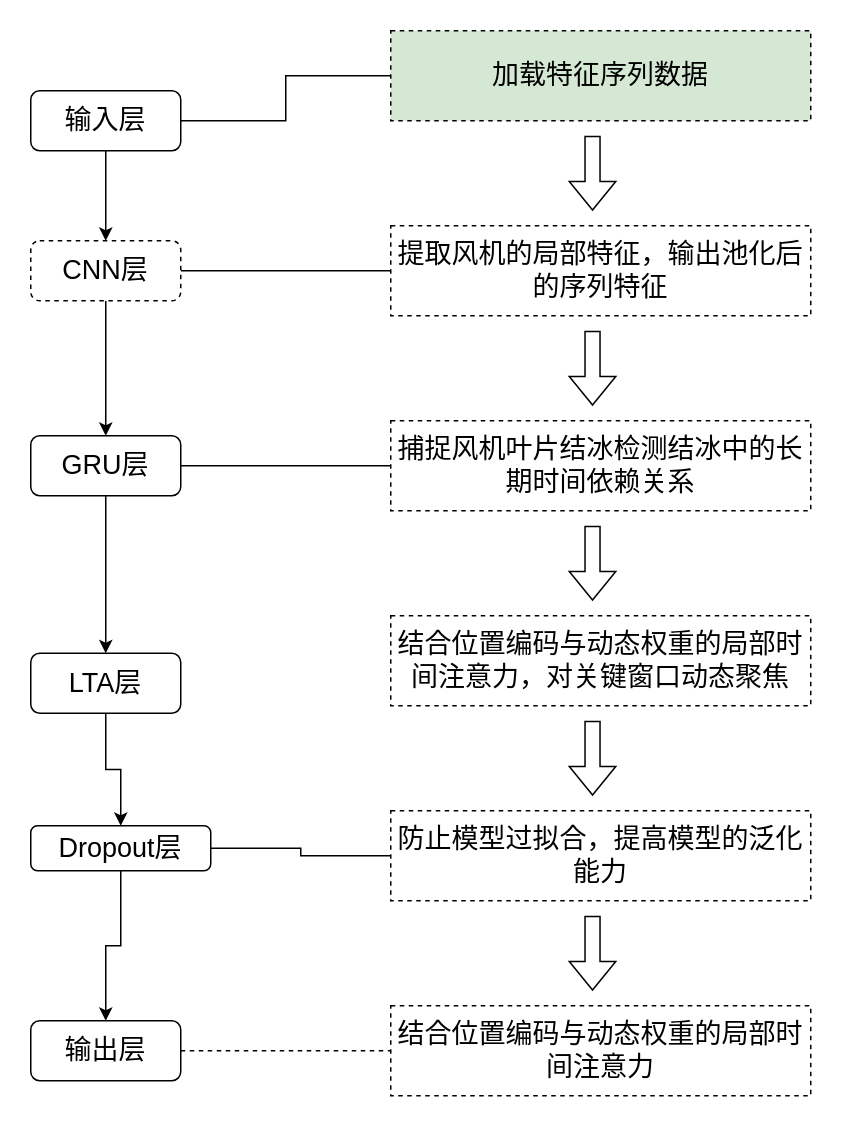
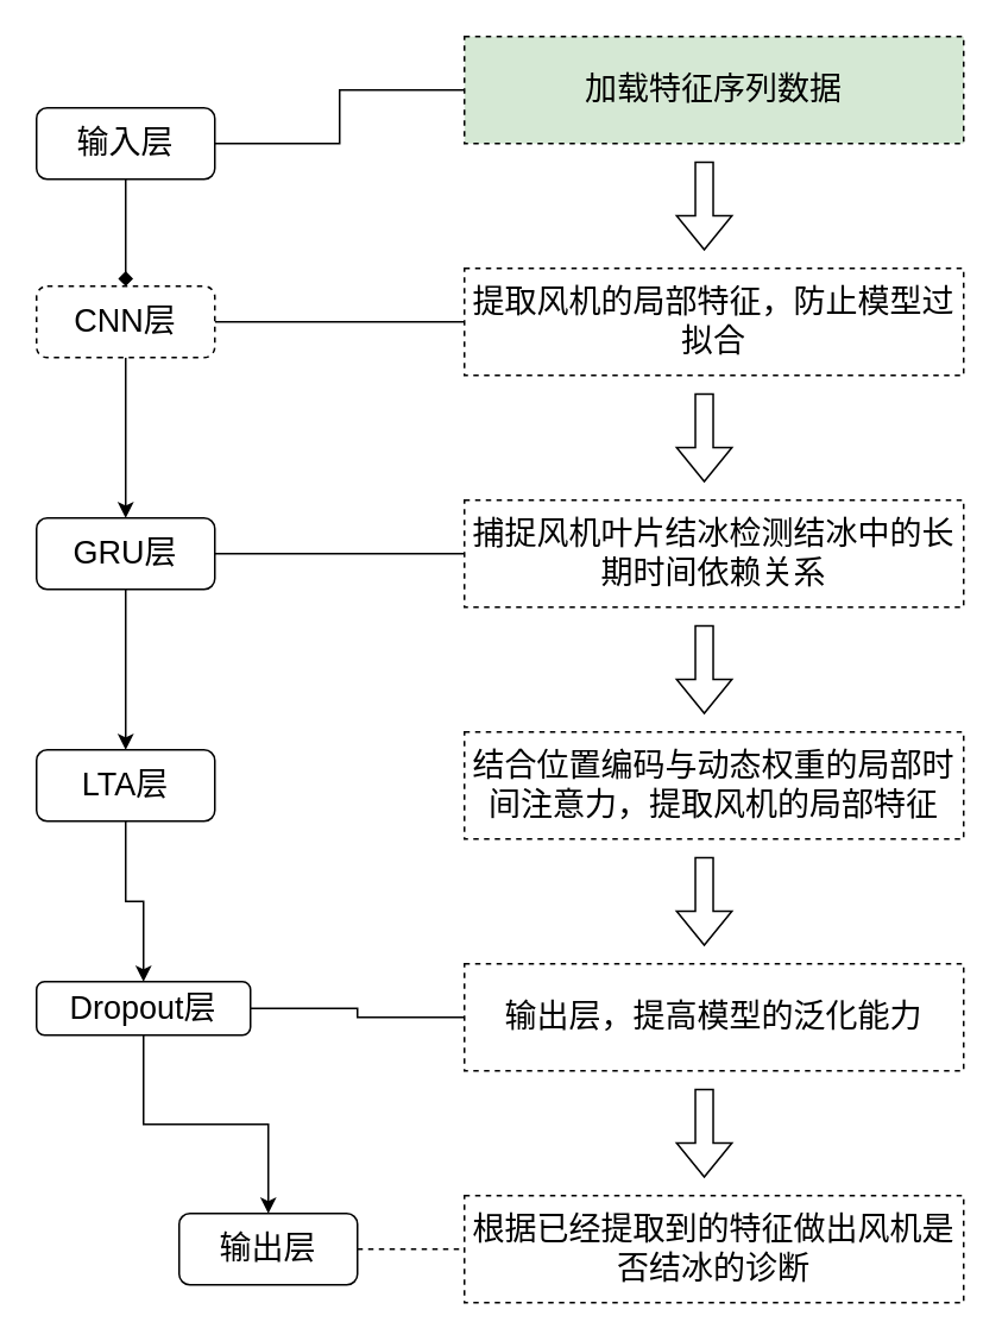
- <mxCell id="2" style="edgeStyle=orthogonalEdgeStyle;rounded=0;orthogonalLoop=1;jettySize=auto;html=1;entryX=0.5;entryY=0;entryDx=0;entryDy=0;" parent="1" source="4" target="7" edge="1"><mxGeometry relative="1" as="geometry" /></mxCell>
+ <mxCell id="2" style="edgeStyle=orthogonalEdgeStyle;rounded=0;orthogonalLoop=1;jettySize=auto;html=1;entryX=0.5;entryY=0;entryDx=0;entryDy=0;endArrow=diamond;" parent="1" source="4" target="7" edge="1"><mxGeometry relative="1" as="geometry" /></mxCell>
- <mxCell id="19" value="&lt;span style=&quot;font-size: 18px;&quot;&gt;提取风机的局部特征，输出池化后的序列特征&lt;/span&gt;" style="rounded=0;whiteSpace=wrap;html=1;dashed=1;" parent="1" vertex="1"><mxGeometry x="260" y="150" width="280" height="60" as="geometry" /></mxCell>
+ <mxCell id="19" value="&lt;span style=&quot;font-size: 18px;&quot;&gt;提取风机的局部特征，防止模型过拟合&lt;/span&gt;" style="rounded=0;whiteSpace=wrap;html=1;dashed=1;" parent="1" vertex="1"><mxGeometry x="260" y="150" width="280" height="60" as="geometry" /></mxCell>
- <mxCell id="20" value="&lt;span style=&quot;font-size: 18px;&quot;&gt;结合位置编码与动态权重的局部时间注意力，对关键窗口动态聚焦&lt;/span&gt;" style="rounded=0;whiteSpace=wrap;html=1;dashed=1;" parent="1" vertex="1"><mxGeometry x="260" y="410" width="280" height="60" as="geometry" /></mxCell>
+ <mxCell id="20" value="&lt;span style=&quot;font-size: 18px;&quot;&gt;结合位置编码与动态权重的局部时间注意力，提取风机的局部特征&lt;/span&gt;" style="rounded=0;whiteSpace=wrap;html=1;dashed=1;" parent="1" vertex="1"><mxGeometry x="260" y="410" width="280" height="60" as="geometry" /></mxCell>
- <mxCell id="12" value="&lt;span style=&quot;font-size: 18px;&quot;&gt;LTA层&lt;/span&gt;" style="rounded=1;whiteSpace=wrap;html=1;" parent="1" vertex="1"><mxGeometry x="20" y="435" width="100" height="40" as="geometry" /></mxCell>
+ <mxCell id="12" value="&lt;span style=&quot;font-size: 18px;&quot;&gt;LTA层&lt;/span&gt;" style="rounded=1;whiteSpace=wrap;html=1;" parent="1" vertex="1"><mxGeometry x="20" y="420" width="100" height="40" as="geometry" /></mxCell>
- <mxCell id="22" value="&lt;font style=&quot;font-size: 18px;&quot;&gt;防止模型过拟合，提高模型的泛化能力&lt;/font&gt;" style="rounded=0;whiteSpace=wrap;html=1;dashed=1;" parent="1" vertex="1"><mxGeometry x="260" y="540" width="280" height="60" as="geometry" /></mxCell>
+ <mxCell id="22" value="&lt;font style=&quot;font-size: 18px;&quot;&gt;输出层，提高模型的泛化能力&lt;/font&gt;" style="rounded=0;whiteSpace=wrap;html=1;dashed=1;" parent="1" vertex="1"><mxGeometry x="260" y="540" width="280" height="60" as="geometry" /></mxCell>
- <mxCell id="17" value="&lt;span style=&quot;font-size: 18px;&quot;&gt;输出层&lt;/span&gt;" style="rounded=1;whiteSpace=wrap;html=1;" parent="1" vertex="1"><mxGeometry x="20" y="680" width="100" height="40" as="geometry" /></mxCell>
+ <mxCell id="17" value="&lt;span style=&quot;font-size: 18px;&quot;&gt;输出层&lt;/span&gt;" style="rounded=1;whiteSpace=wrap;html=1;" parent="1" vertex="1"><mxGeometry x="100" y="680" width="100" height="40" as="geometry" /></mxCell>
- <mxCell id="21" value="&lt;span style=&quot;font-size: 18px;&quot;&gt;结合位置编码与动态权重的局部时间注意力&lt;/span&gt;" style="rounded=0;whiteSpace=wrap;html=1;dashed=1;" parent="1" vertex="1"><mxGeometry x="260" y="670" width="280" height="60" as="geometry" /></mxCell>
+ <mxCell id="21" value="&lt;span style=&quot;font-size: 18px;&quot;&gt;根据已经提取到的特征做出风机是否结冰的诊断&lt;/span&gt;" style="rounded=0;whiteSpace=wrap;html=1;dashed=1;" parent="1" vertex="1"><mxGeometry x="260" y="670" width="280" height="60" as="geometry" /></mxCell>
